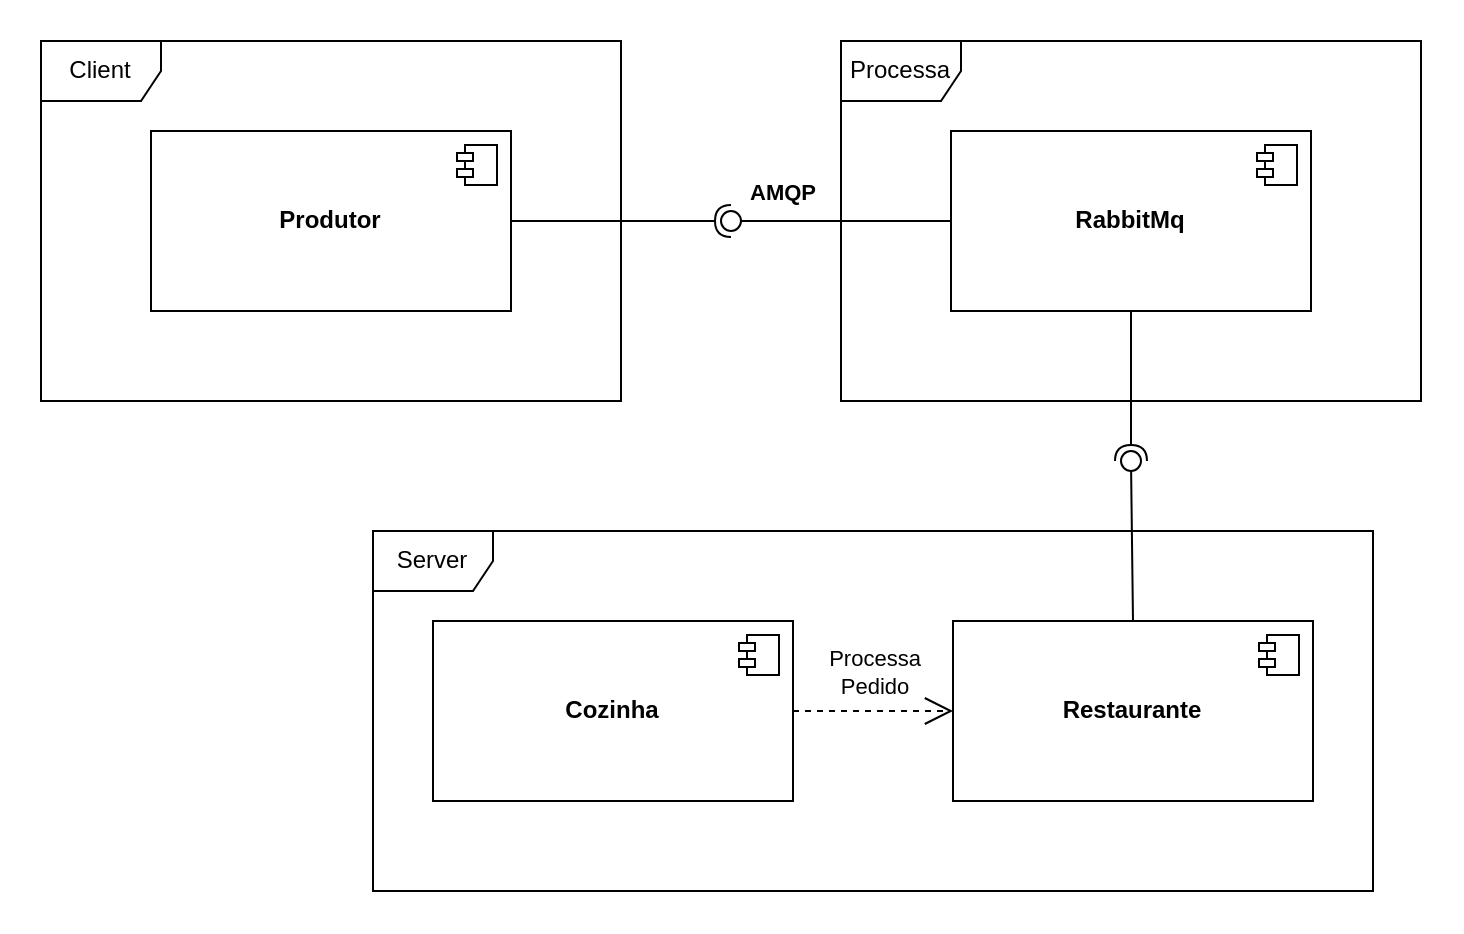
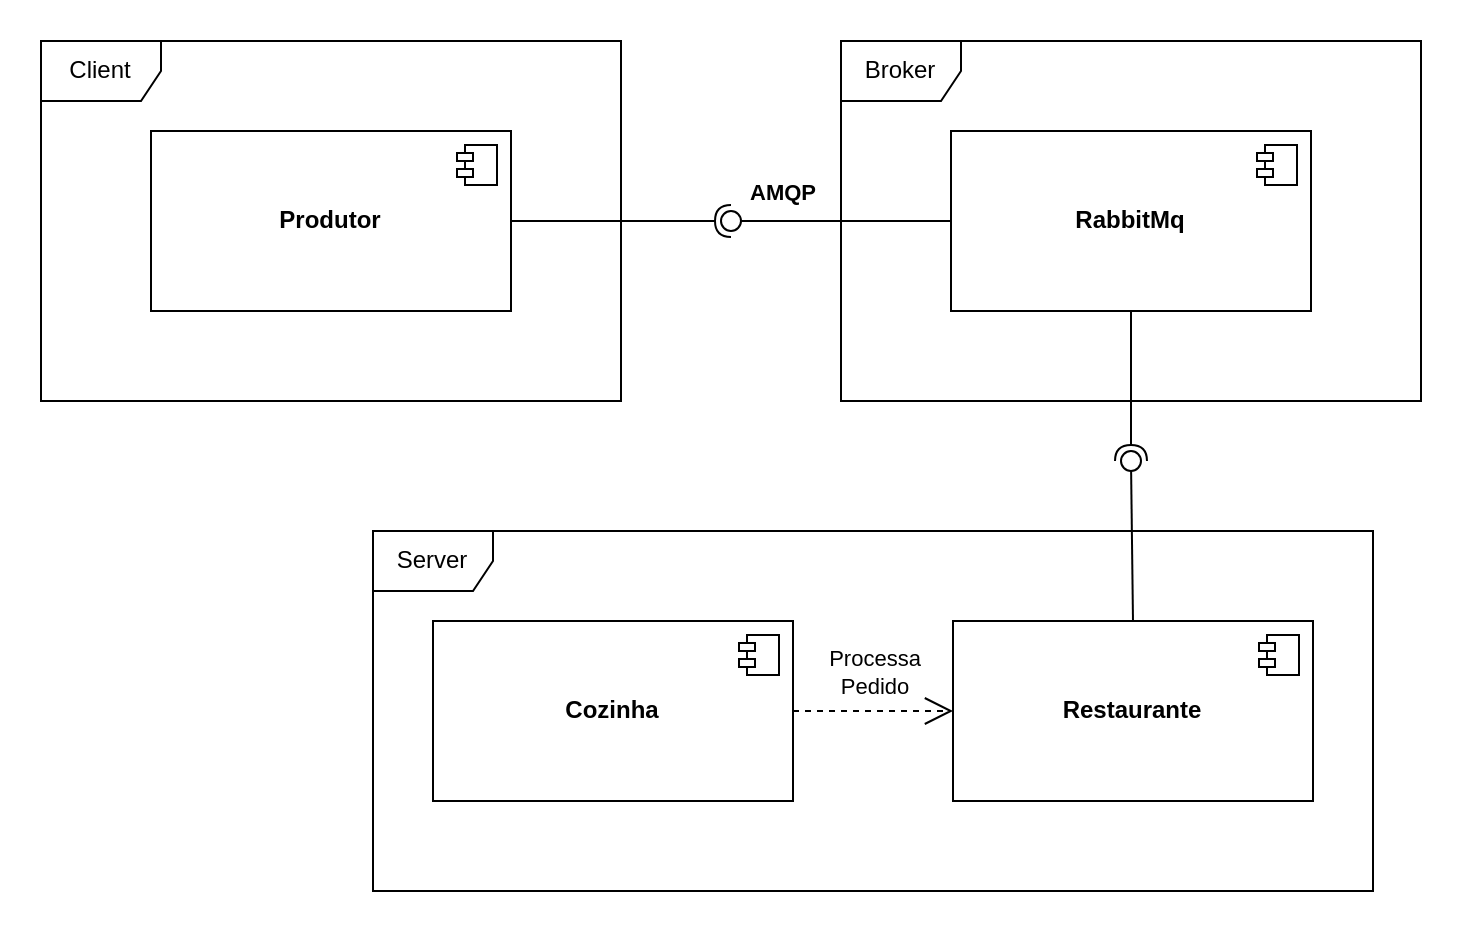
- <mxCell id="18" value="Processa" style="shape=umlFrame;whiteSpace=wrap;html=1;pointerEvents=0;" vertex="1" parent="1"><mxGeometry x="420" y="20" width="290" height="180" as="geometry" /></mxCell>
+ <mxCell id="18" value="Broker" style="shape=umlFrame;whiteSpace=wrap;html=1;pointerEvents=0;" vertex="1" parent="1"><mxGeometry x="420" y="20" width="290" height="180" as="geometry" /></mxCell>
